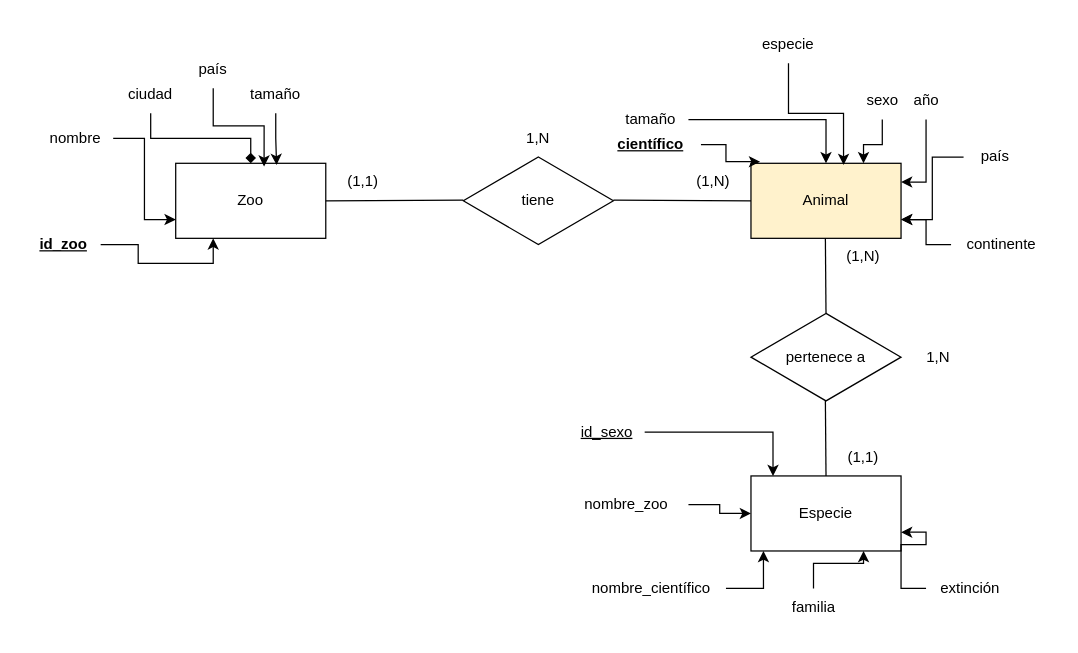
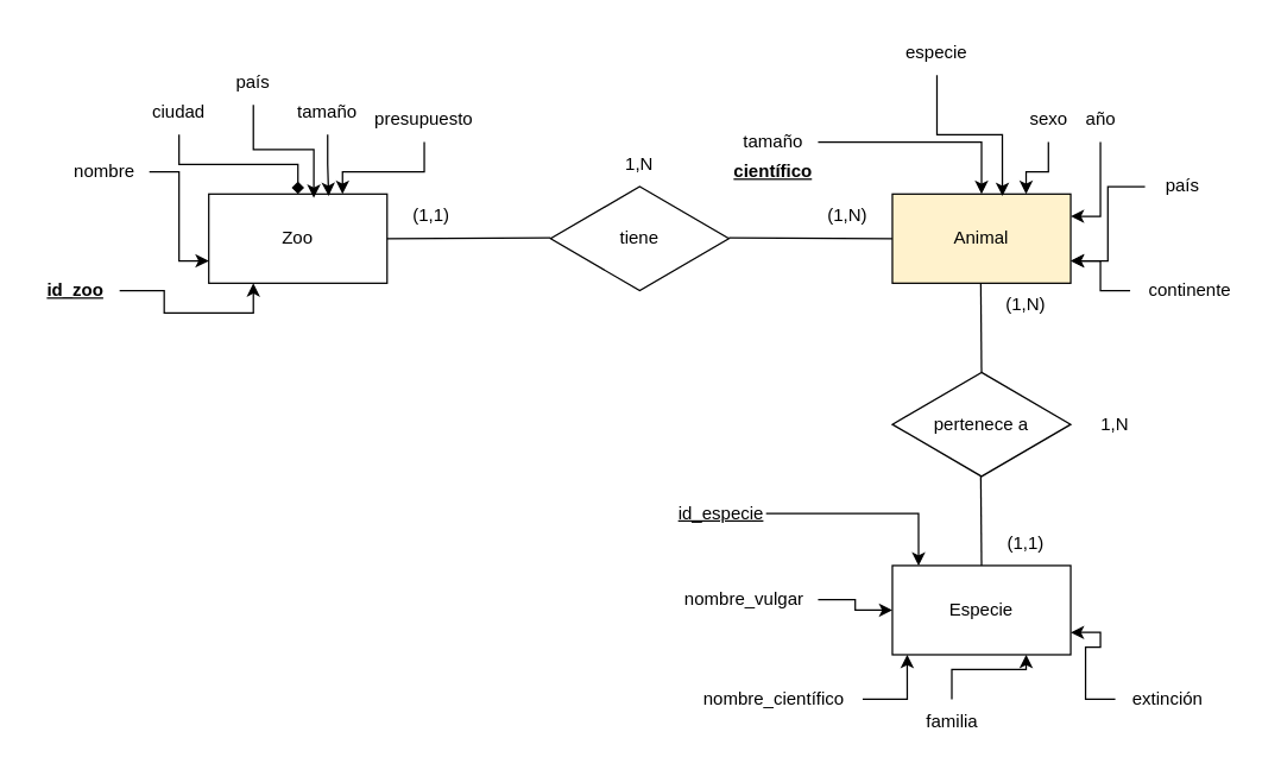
+ <mxCell id="26" value="presupuesto" style="text;html=1;strokeColor=none;fillColor=none;align=center;verticalAlign=middle;whiteSpace=wrap;rounded=0;" vertex="1" parent="1"><mxGeometry x="250" y="65" width="70" height="30" as="geometry" /></mxCell>
- <mxCell id="18" value="nombre" style="text;html=1;strokeColor=none;fillColor=none;align=center;verticalAlign=middle;whiteSpace=wrap;rounded=0;" vertex="1" parent="1"><mxGeometry x="30" y="95" width="60" height="30" as="geometry" /></mxCell>
+ <mxCell id="18" value="nombre" style="text;html=1;strokeColor=none;fillColor=none;align=center;verticalAlign=middle;whiteSpace=wrap;rounded=0;" vertex="1" parent="1"><mxGeometry x="40" y="100" width="60" height="30" as="geometry" /></mxCell>
+ <mxCell id="25" style="edgeStyle=orthogonalEdgeStyle;rounded=0;orthogonalLoop=1;jettySize=auto;html=1;entryX=0.75;entryY=0;entryDx=0;entryDy=0;" edge="1" parent="1" source="26" target="2"><mxGeometry relative="1" as="geometry" /></mxCell>
- <mxCell id="29" style="edgeStyle=orthogonalEdgeStyle;rounded=0;orthogonalLoop=1;jettySize=auto;html=1;entryX=0.061;entryY=-0.022;entryDx=0;entryDy=0;entryPerimeter=0;" edge="1" parent="1" source="30" target="3"><mxGeometry relative="1" as="geometry" /></mxCell>
- <mxCell id="28" value="&lt;u&gt;id_sexo&lt;/u&gt;" style="text;html=1;strokeColor=none;fillColor=none;align=center;verticalAlign=middle;whiteSpace=wrap;rounded=0;" vertex="1" parent="1"><mxGeometry x="455" y="330" width="60" height="30" as="geometry" /></mxCell>
+ <mxCell id="28" value="&lt;u&gt;id_especie&lt;/u&gt;" style="text;html=1;strokeColor=none;fillColor=none;align=center;verticalAlign=middle;whiteSpace=wrap;rounded=0;" vertex="1" parent="1"><mxGeometry x="455" y="330" width="60" height="30" as="geometry" /></mxCell>
- <mxCell id="44" value="nombre_zoo" style="text;html=1;align=center;verticalAlign=middle;resizable=0;points=[];autosize=1;strokeColor=none;fillColor=none;" vertex="1" parent="1"><mxGeometry x="450" y="388" width="100" height="30" as="geometry" /></mxCell>
+ <mxCell id="44" value="nombre_vulgar" style="text;html=1;align=center;verticalAlign=middle;resizable=0;points=[];autosize=1;strokeColor=none;fillColor=none;" vertex="1" parent="1"><mxGeometry x="450" y="388" width="100" height="30" as="geometry" /></mxCell>
- <mxCell id="50" value="extinción" style="text;html=1;align=center;verticalAlign=middle;resizable=0;points=[];autosize=1;strokeColor=none;fillColor=none;" vertex="1" parent="1"><mxGeometry x="740" y="455" width="70" height="30" as="geometry" /></mxCell>
+ <mxCell id="50" value="extinción" style="text;html=1;align=center;verticalAlign=middle;resizable=0;points=[];autosize=1;strokeColor=none;fillColor=none;" vertex="1" parent="1"><mxGeometry x="750" y="455" width="70" height="30" as="geometry" /></mxCell>
- <mxCell id="48" value="familia" style="text;html=1;align=center;verticalAlign=middle;resizable=0;points=[];autosize=1;strokeColor=none;fillColor=none;" vertex="1" parent="1"><mxGeometry x="620" y="470" width="60" height="30" as="geometry" /></mxCell>
+ <mxCell id="48" value="familia" style="text;html=1;align=center;verticalAlign=middle;resizable=0;points=[];autosize=1;strokeColor=none;fillColor=none;" vertex="1" parent="1"><mxGeometry x="610" y="470" width="60" height="30" as="geometry" /></mxCell>
